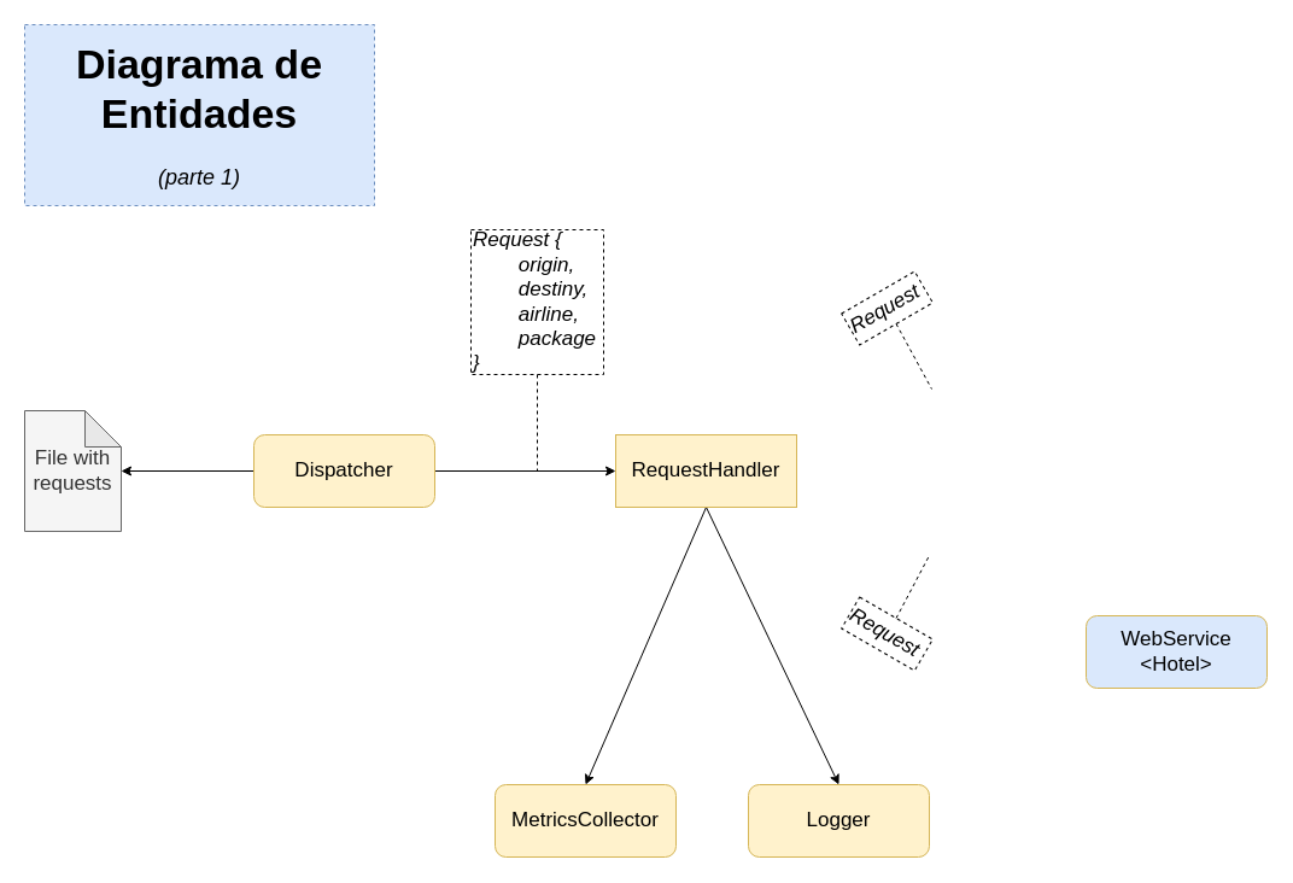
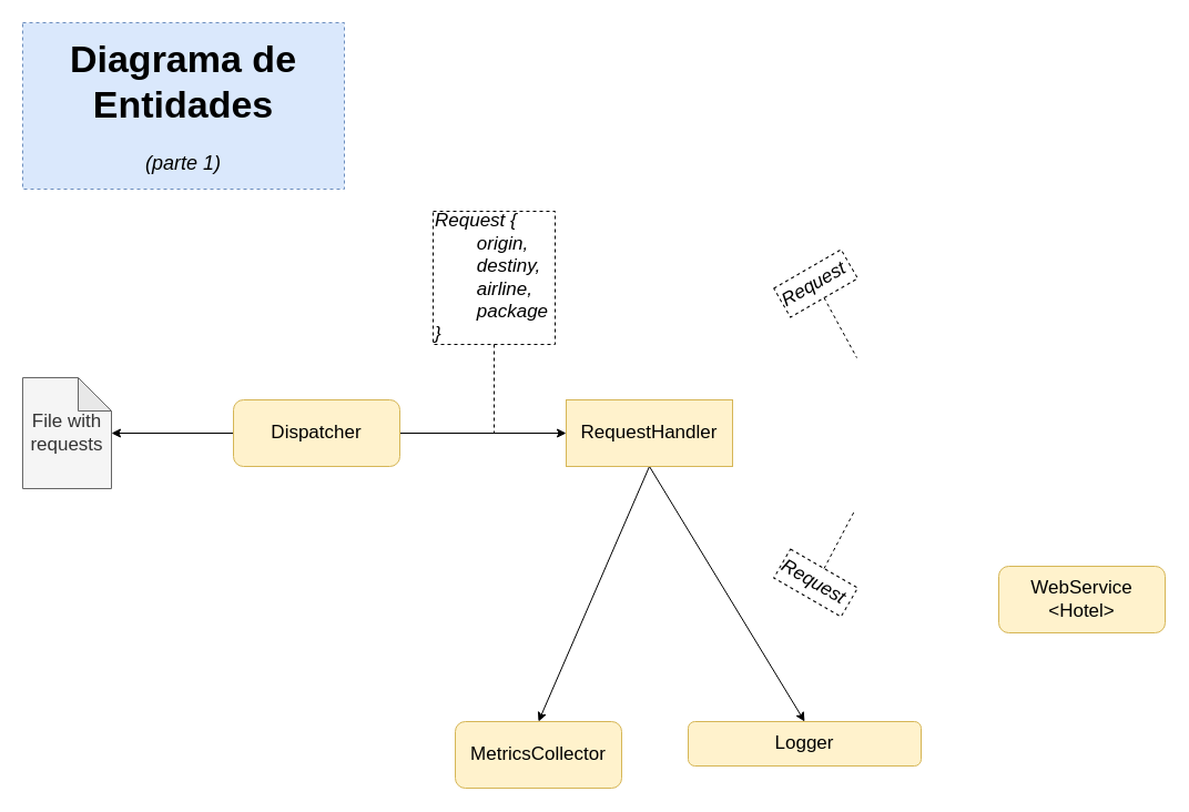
- <mxCell id="13" value="&lt;font style=&quot;font-size: 17px&quot;&gt;WebService&lt;br&gt;&amp;lt;Hotel&amp;gt;&lt;br&gt;&lt;/font&gt;" style="rounded=1;whiteSpace=wrap;html=1;fillColor=#dae8fc;strokeColor=#d6b656;" vertex="1" parent="1"><mxGeometry x="900" y="510" width="150" height="60" as="geometry" /></mxCell>
+ <mxCell id="13" value="&lt;font style=&quot;font-size: 17px&quot;&gt;WebService&lt;br&gt;&amp;lt;Hotel&amp;gt;&lt;br&gt;&lt;/font&gt;" style="rounded=1;whiteSpace=wrap;html=1;fillColor=#fff2cc;strokeColor=#d6b656;" vertex="1" parent="1"><mxGeometry x="900" y="510" width="150" height="60" as="geometry" /></mxCell>
- <mxCell id="2" value="&lt;font style=&quot;font-size: 17px&quot;&gt;Logger&lt;/font&gt;" style="rounded=1;whiteSpace=wrap;html=1;fillColor=#fff2cc;strokeColor=#d6b656;" vertex="1" parent="1"><mxGeometry x="620" y="650" width="150" height="60" as="geometry" /></mxCell>
+ <mxCell id="2" value="&lt;font style=&quot;font-size: 17px&quot;&gt;Logger&lt;/font&gt;" style="rounded=1;whiteSpace=wrap;html=1;fillColor=#fff2cc;strokeColor=#d6b656;" vertex="1" parent="1"><mxGeometry x="620" y="650" width="210" height="40" as="geometry" /></mxCell>
